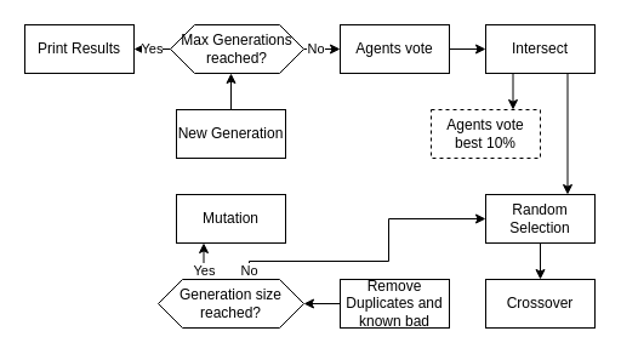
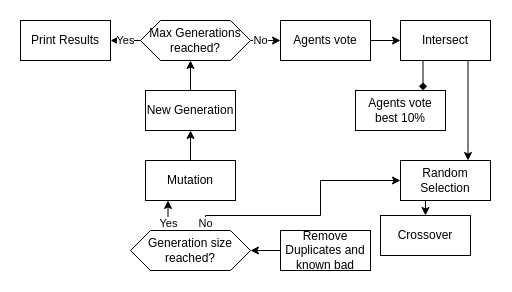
- <mxCell id="7" style="edgeStyle=orthogonalEdgeStyle;rounded=0;orthogonalLoop=1;jettySize=auto;html=1;exitX=0.25;exitY=1;exitDx=0;exitDy=0;entryX=0.75;entryY=0;entryDx=0;entryDy=0;" edge="1" parent="1" source="8" target="9"><mxGeometry relative="1" as="geometry" /></mxCell>
+ <mxCell id="7" style="edgeStyle=orthogonalEdgeStyle;rounded=0;orthogonalLoop=1;jettySize=auto;html=1;exitX=0.25;exitY=1;exitDx=0;exitDy=0;entryX=0.75;entryY=0;entryDx=0;entryDy=0;endArrow=diamond;" edge="1" parent="1" source="8" target="9"><mxGeometry relative="1" as="geometry" /></mxCell>
- <mxCell id="9" value="Agents vote best 10%" style="whiteSpace=wrap;html=1;dashed=1;" vertex="1" parent="1"><mxGeometry x="355" y="90" width="90" height="40" as="geometry" /></mxCell>
+ <mxCell id="9" value="Agents vote best 10%" style="whiteSpace=wrap;html=1;" vertex="1" parent="1"><mxGeometry x="355" y="90" width="90" height="40" as="geometry" /></mxCell>
+ <mxCell id="20" value="" style="edgeStyle=orthogonalEdgeStyle;rounded=0;orthogonalLoop=1;jettySize=auto;html=1;exitX=0.5;exitY=0;exitDx=0;exitDy=0;entryX=0.5;entryY=1;entryDx=0;entryDy=0;entryPerimeter=0;" edge="1" parent="1" source="13" target="21"><mxGeometry relative="1" as="geometry"><mxPoint x="210" y="140" as="sourcePoint" /><mxPoint x="210" y="85" as="targetPoint" /></mxGeometry></mxCell>
- <mxCell id="12" value="Crossover" style="whiteSpace=wrap;html=1;" vertex="1" parent="1"><mxGeometry x="400" y="230" width="90" height="40" as="geometry" /></mxCell>
+ <mxCell id="12" value="Crossover" style="whiteSpace=wrap;html=1;" vertex="1" parent="1"><mxGeometry x="380" y="215" width="90" height="40" as="geometry" /></mxCell>
